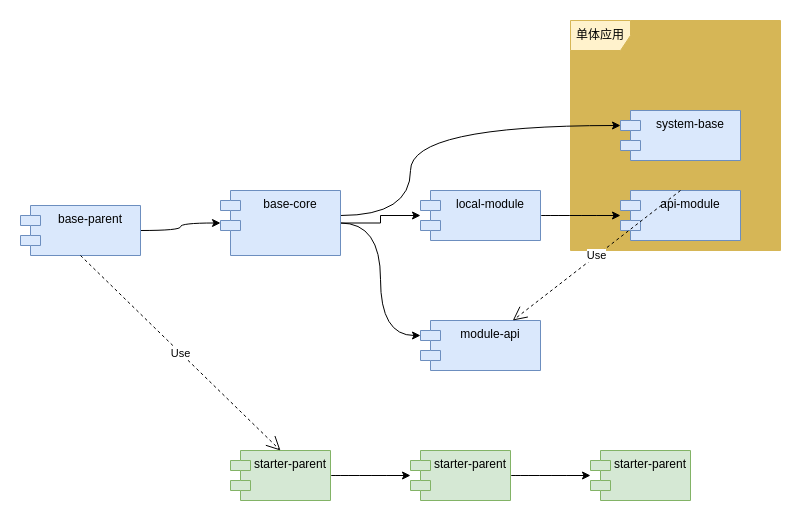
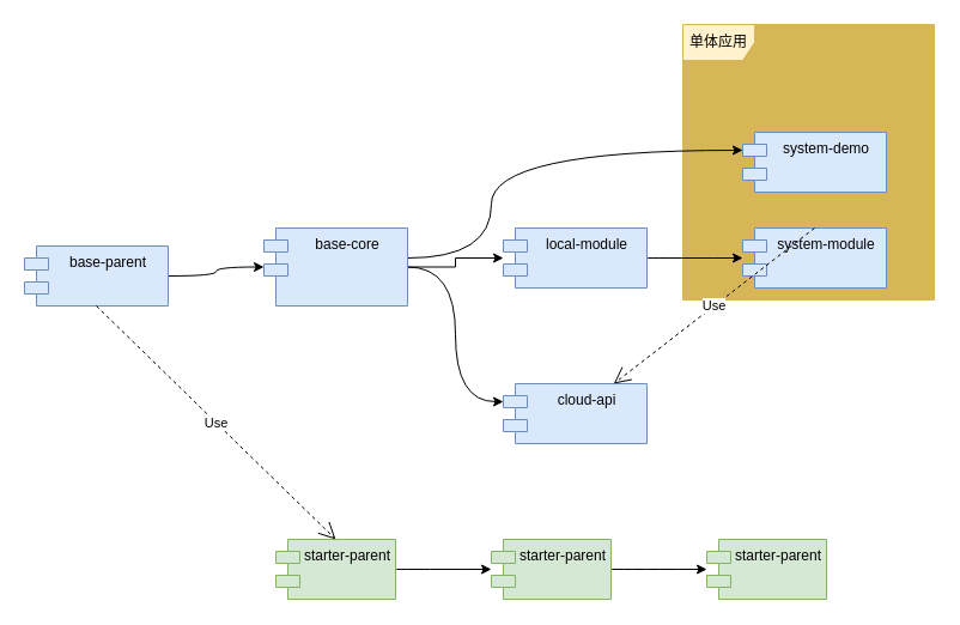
- <mxCell id="7" value="system-base" style="shape=module;align=left;spacingLeft=20;align=center;verticalAlign=top;fillColor=#dae8fc;strokeColor=#6c8ebf;" vertex="1" parent="1"><mxGeometry x="620" y="110" width="120" height="50" as="geometry" /></mxCell>
+ <mxCell id="7" value="system-demo" style="shape=module;align=left;spacingLeft=20;align=center;verticalAlign=top;fillColor=#dae8fc;strokeColor=#6c8ebf;" vertex="1" parent="1"><mxGeometry x="620" y="110" width="120" height="50" as="geometry" /></mxCell>
- <mxCell id="11" value="api-module" style="shape=module;align=left;spacingLeft=20;align=center;verticalAlign=top;fillColor=#dae8fc;strokeColor=#6c8ebf;" vertex="1" parent="1"><mxGeometry x="620" y="190" width="120" height="50" as="geometry" /></mxCell>
+ <mxCell id="11" value="system-module" style="shape=module;align=left;spacingLeft=20;align=center;verticalAlign=top;fillColor=#dae8fc;strokeColor=#6c8ebf;" vertex="1" parent="1"><mxGeometry x="620" y="190" width="120" height="50" as="geometry" /></mxCell>
- <mxCell id="6" value="module-api" style="shape=module;align=left;spacingLeft=20;align=center;verticalAlign=top;fillColor=#dae8fc;strokeColor=#6c8ebf;" vertex="1" parent="1"><mxGeometry x="420" y="320" width="120" height="50" as="geometry" /></mxCell>
+ <mxCell id="6" value="cloud-api" style="shape=module;align=left;spacingLeft=20;align=center;verticalAlign=top;fillColor=#dae8fc;strokeColor=#6c8ebf;" vertex="1" parent="1"><mxGeometry x="420" y="320" width="120" height="50" as="geometry" /></mxCell>
